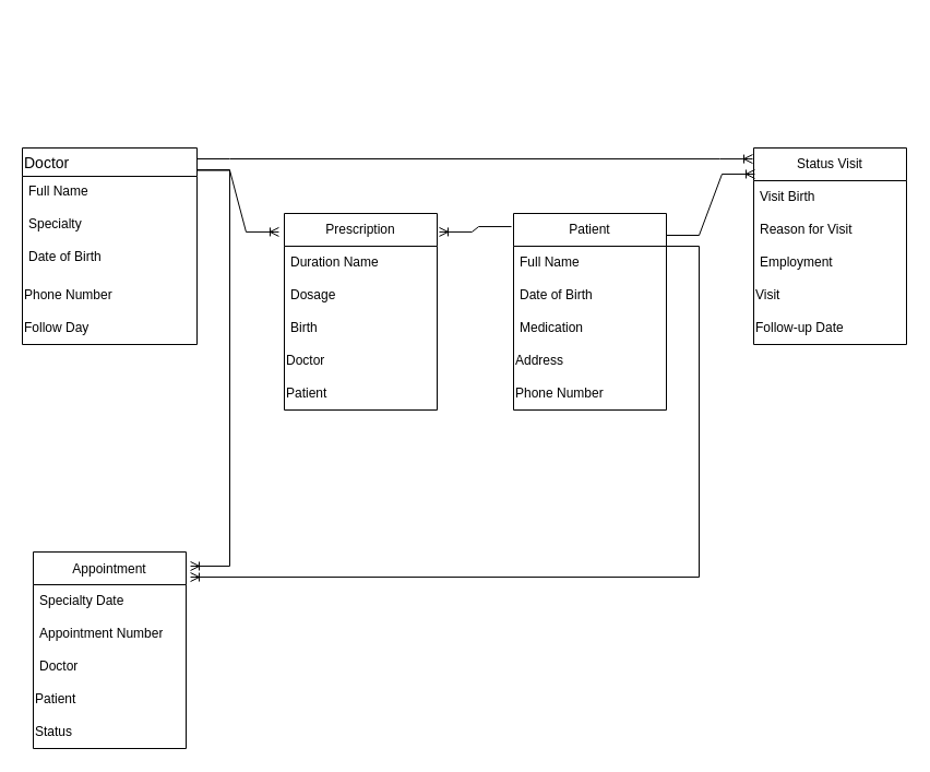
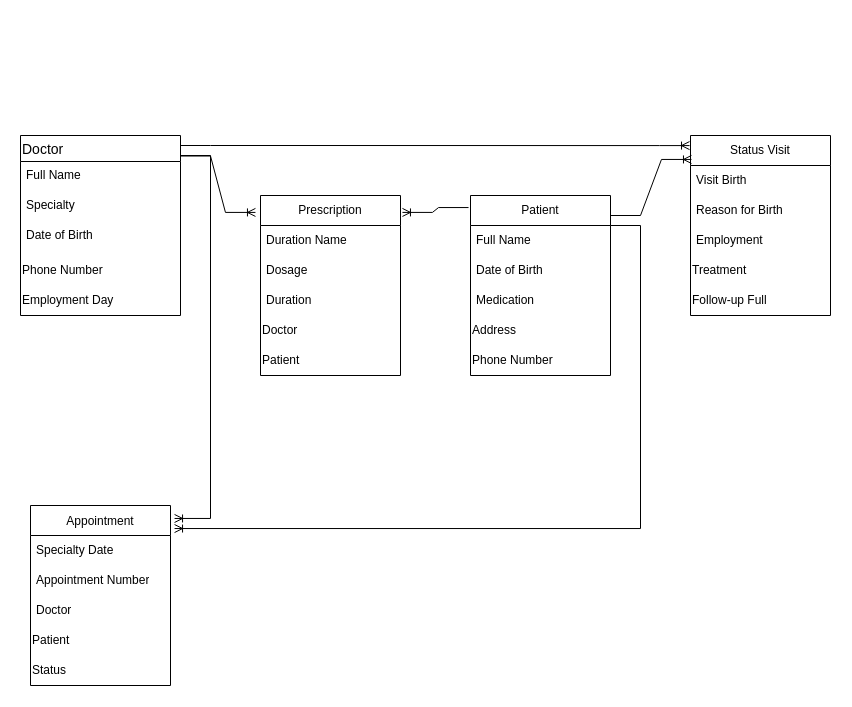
- <mxCell id="16" value="Reason for Visit" style="text;strokeColor=none;fillColor=none;align=left;verticalAlign=middle;spacingLeft=4;spacingRight=4;overflow=hidden;points=[[0,0.5],[1,0.5]];portConstraint=eastwest;rotatable=0;whiteSpace=wrap;html=1;" parent="14" vertex="1"><mxGeometry y="60" width="140" height="30" as="geometry" /></mxCell>
+ <mxCell id="16" value="Reason for Birth" style="text;strokeColor=none;fillColor=none;align=left;verticalAlign=middle;spacingLeft=4;spacingRight=4;overflow=hidden;points=[[0,0.5],[1,0.5]];portConstraint=eastwest;rotatable=0;whiteSpace=wrap;html=1;" parent="14" vertex="1"><mxGeometry y="60" width="140" height="30" as="geometry" /></mxCell>
- <mxCell id="18" value="Visit" style="text;html=1;align=left;verticalAlign=middle;resizable=0;points=[];autosize=1;strokeColor=none;fillColor=none;" parent="14" vertex="1"><mxGeometry y="120" width="140" height="30" as="geometry" /></mxCell>
+ <mxCell id="18" value="Treatment" style="text;html=1;align=left;verticalAlign=middle;resizable=0;points=[];autosize=1;strokeColor=none;fillColor=none;" parent="14" vertex="1"><mxGeometry y="120" width="140" height="30" as="geometry" /></mxCell>
- <mxCell id="7" value="Follow Day" style="text;html=1;align=left;verticalAlign=middle;resizable=0;points=[];autosize=1;strokeColor=none;fillColor=none;" parent="2" vertex="1"><mxGeometry y="150" width="160" height="30" as="geometry" /></mxCell>
+ <mxCell id="7" value="Employment Day" style="text;html=1;align=left;verticalAlign=middle;resizable=0;points=[];autosize=1;strokeColor=none;fillColor=none;" parent="2" vertex="1"><mxGeometry y="150" width="160" height="30" as="geometry" /></mxCell>
- <mxCell id="29" value="Birth" style="text;strokeColor=none;fillColor=none;align=left;verticalAlign=middle;spacingLeft=4;spacingRight=4;overflow=hidden;points=[[0,0.5],[1,0.5]];portConstraint=eastwest;rotatable=0;whiteSpace=wrap;html=1;" parent="26" vertex="1"><mxGeometry y="90" width="140" height="30" as="geometry" /></mxCell>
+ <mxCell id="29" value="Duration" style="text;strokeColor=none;fillColor=none;align=left;verticalAlign=middle;spacingLeft=4;spacingRight=4;overflow=hidden;points=[[0,0.5],[1,0.5]];portConstraint=eastwest;rotatable=0;whiteSpace=wrap;html=1;" parent="26" vertex="1"><mxGeometry y="90" width="140" height="30" as="geometry" /></mxCell>
- <mxCell id="19" value="Follow-up Date" style="text;html=1;align=left;verticalAlign=middle;resizable=0;points=[];autosize=1;strokeColor=none;fillColor=none;" parent="14" vertex="1"><mxGeometry y="150" width="140" height="30" as="geometry" /></mxCell>
+ <mxCell id="19" value="Follow-up Full" style="text;html=1;align=left;verticalAlign=middle;resizable=0;points=[];autosize=1;strokeColor=none;fillColor=none;" parent="14" vertex="1"><mxGeometry y="150" width="140" height="30" as="geometry" /></mxCell>
